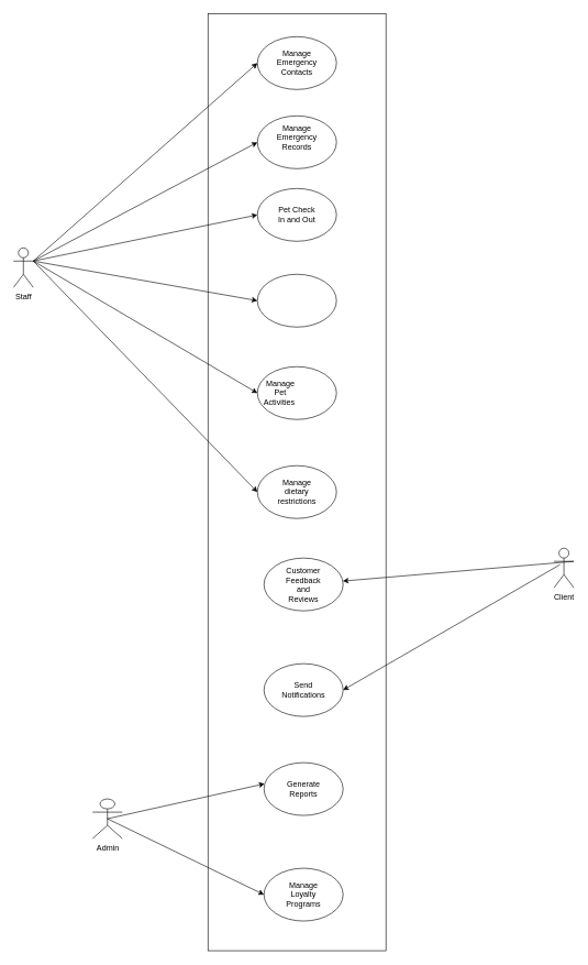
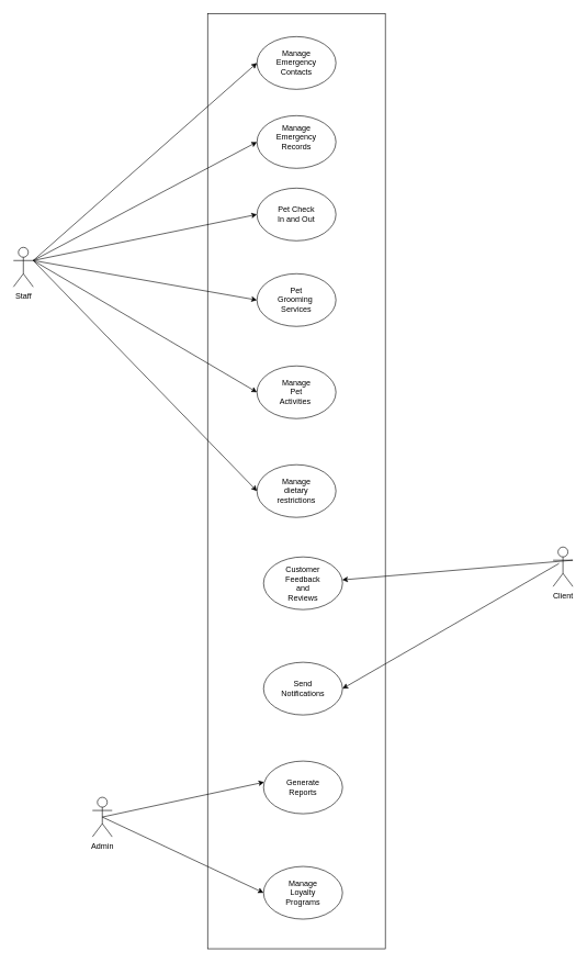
+ <mxCell id="19" value="Pet Grooming&amp;nbsp;&lt;br&gt;Services" style="text;html=1;align=center;verticalAlign=middle;whiteSpace=wrap;rounded=0;" vertex="1" parent="1"><mxGeometry x="420" y="440" width="60" height="30" as="geometry" /></mxCell>
- <mxCell id="20" value="Manage Pet Activities&amp;nbsp;" style="text;html=1;align=center;verticalAlign=middle;whiteSpace=wrap;rounded=0;" vertex="1" parent="1"><mxGeometry x="395" y="580" width="60" height="30" as="geometry" /></mxCell>
+ <mxCell id="20" value="Manage Pet Activities&amp;nbsp;" style="text;html=1;align=center;verticalAlign=middle;whiteSpace=wrap;rounded=0;" vertex="1" parent="1"><mxGeometry x="420" y="580" width="60" height="30" as="geometry" /></mxCell>
- <mxCell id="4" value="Admin" style="shape=umlActor;verticalLabelPosition=bottom;verticalAlign=top;html=1;outlineConnect=0;" vertex="1" parent="1"><mxGeometry x="140" y="1210" width="45" height="60" as="geometry" /></mxCell>
+ <mxCell id="4" value="Admin" style="shape=umlActor;verticalLabelPosition=bottom;verticalAlign=top;html=1;outlineConnect=0;" vertex="1" parent="1"><mxGeometry x="140" y="1210" width="30" height="60" as="geometry" /></mxCell>
